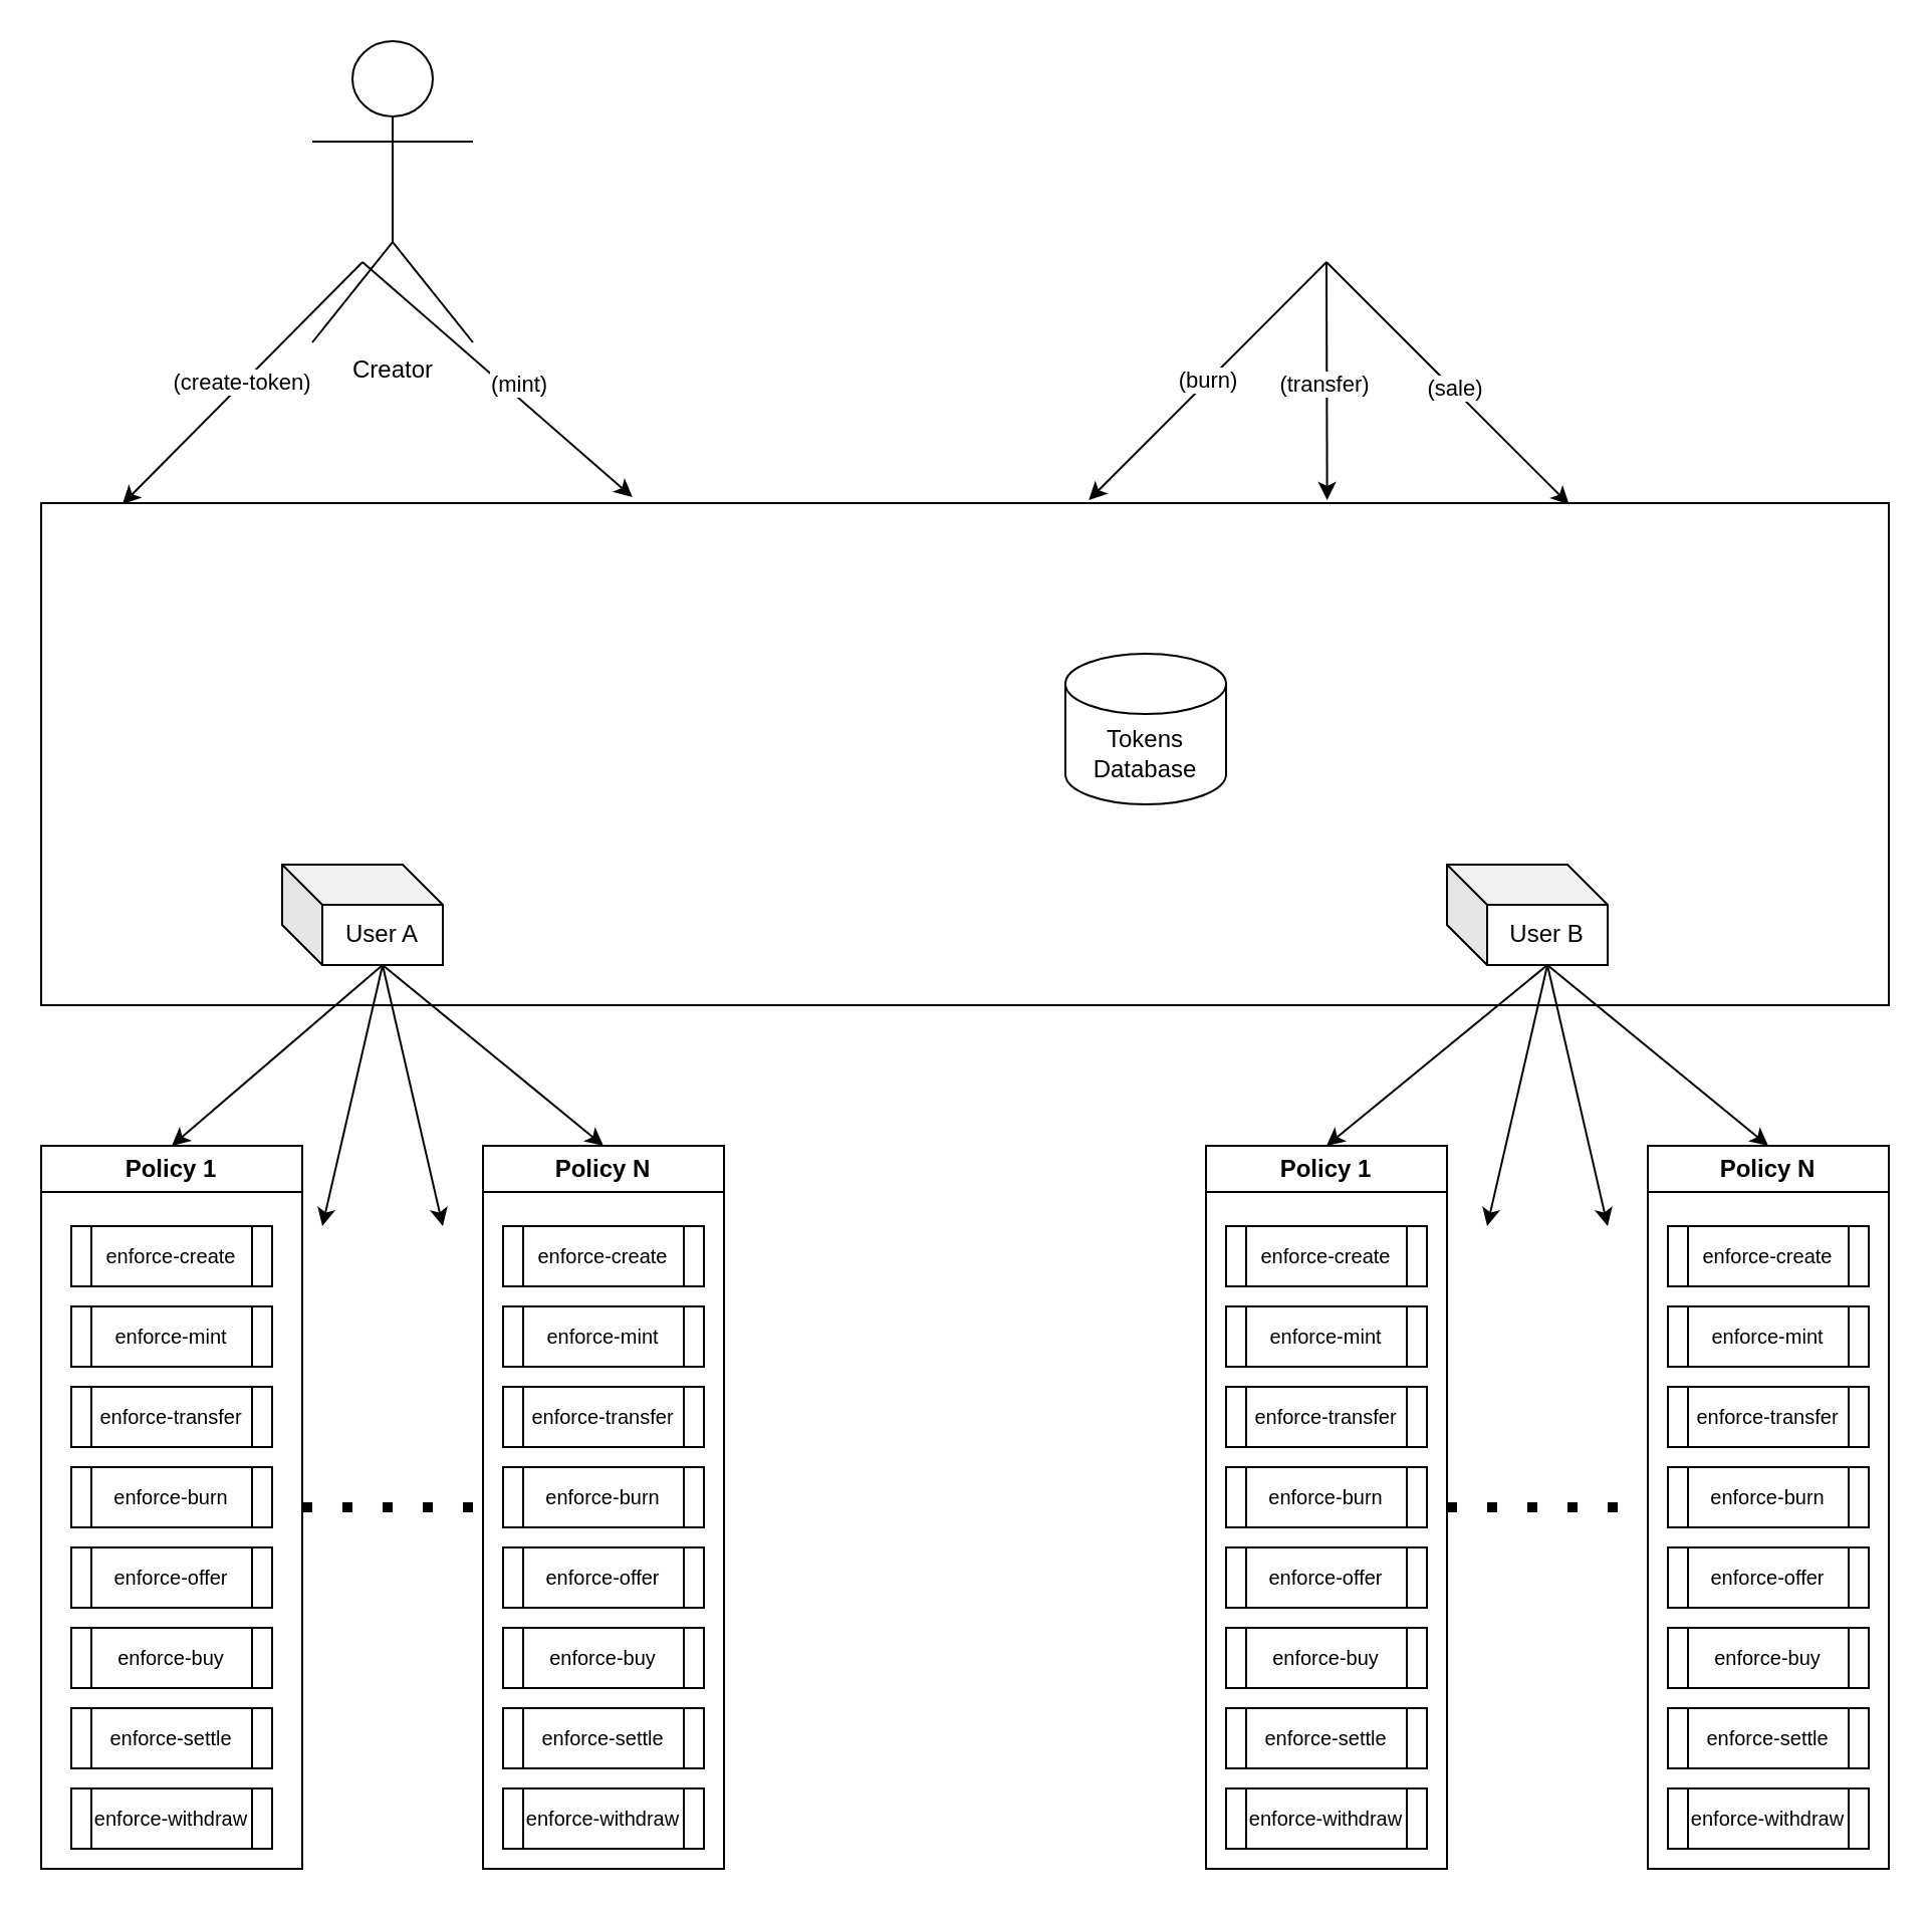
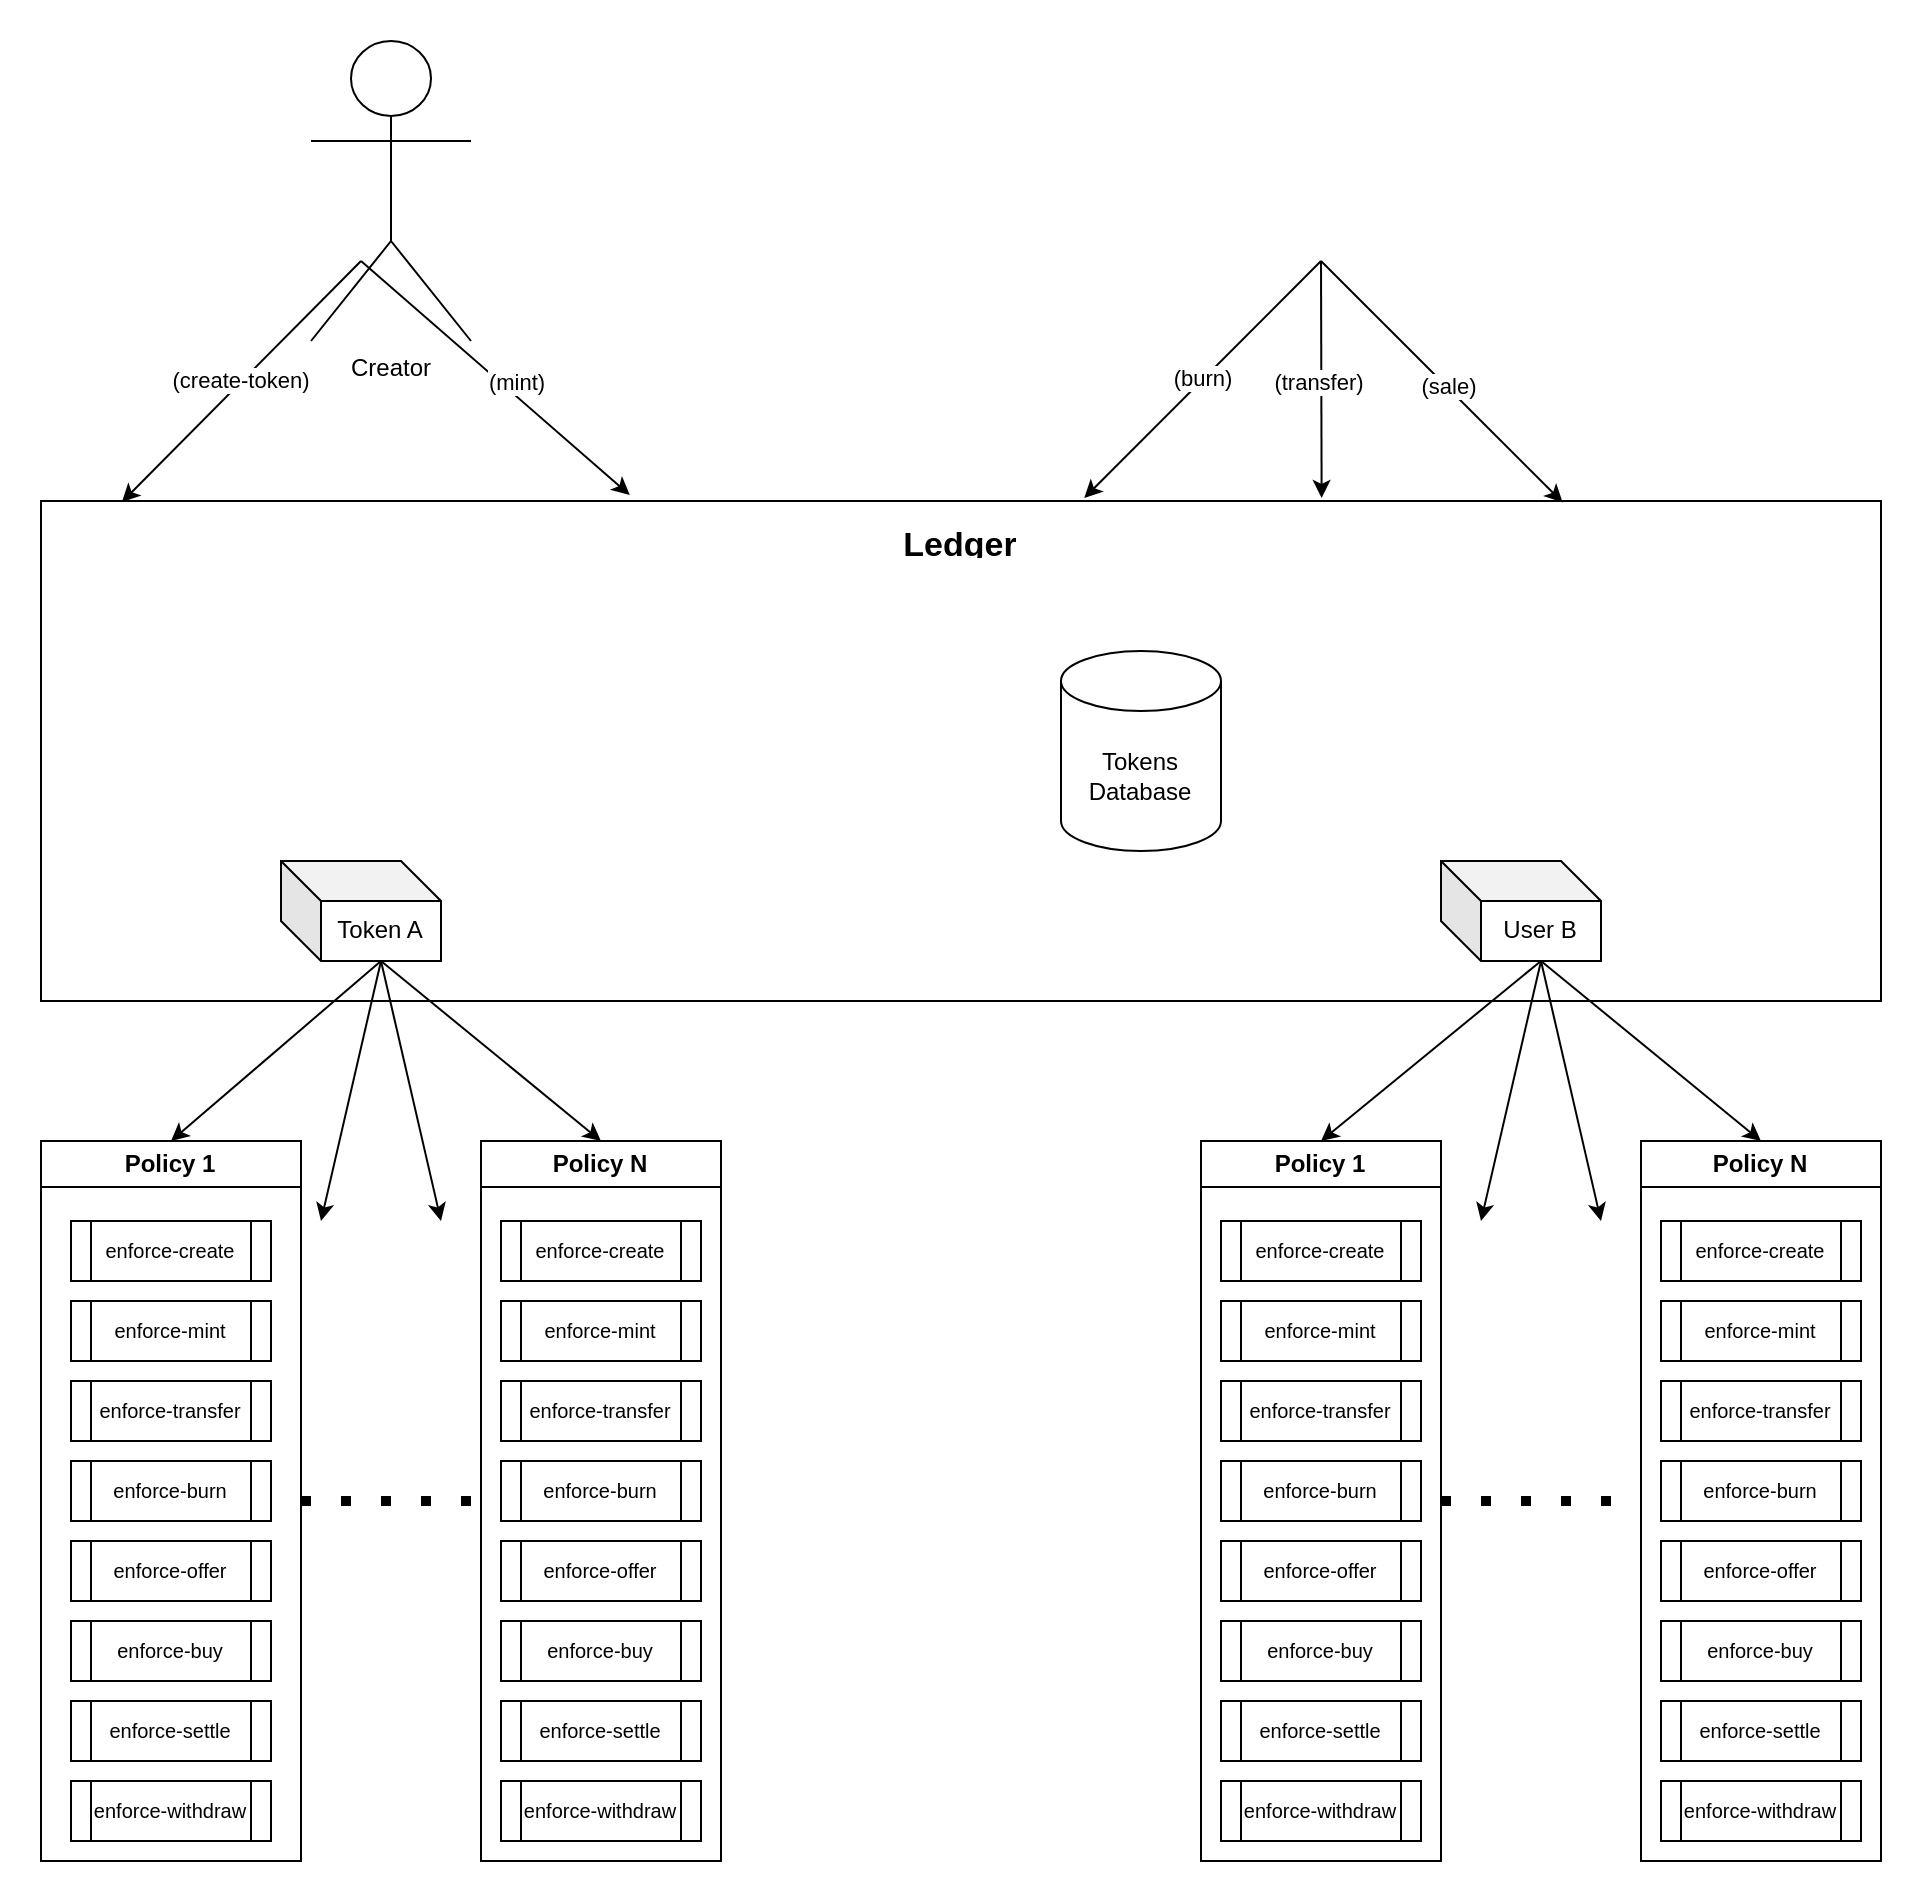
+ <mxCell id="51" value="Ledger" style="text;html=1;strokeColor=none;fillColor=none;align=center;verticalAlign=middle;whiteSpace=wrap;overflow=hidden;fontSize=17;fontStyle=1" parent="1" vertex="1"><mxGeometry x="300" y="260" width="360" height="20" as="geometry" /></mxCell>
- <mxCell id="52" value="Tokens&lt;br&gt;Database" style="shape=cylinder3;whiteSpace=wrap;html=1;boundedLbl=1;backgroundOutline=1;size=15;" parent="1" vertex="1"><mxGeometry x="530" y="325" width="80" height="75" as="geometry" /></mxCell>
+ <mxCell id="52" value="Tokens&lt;br&gt;Database" style="shape=cylinder3;whiteSpace=wrap;html=1;boundedLbl=1;backgroundOutline=1;size=15;" parent="1" vertex="1"><mxGeometry x="530" y="325" width="80" height="100" as="geometry" /></mxCell>
- <mxCell id="21" value="User A" style="shape=cube;whiteSpace=wrap;html=1;boundedLbl=1;backgroundOutline=1;darkOpacity=0.05;darkOpacity2=0.1;" parent="1" vertex="1"><mxGeometry x="140" y="430" width="80" height="50" as="geometry" /></mxCell>
+ <mxCell id="21" value="Token A" style="shape=cube;whiteSpace=wrap;html=1;boundedLbl=1;backgroundOutline=1;darkOpacity=0.05;darkOpacity2=0.1;" parent="1" vertex="1"><mxGeometry x="140" y="430" width="80" height="50" as="geometry" /></mxCell>
